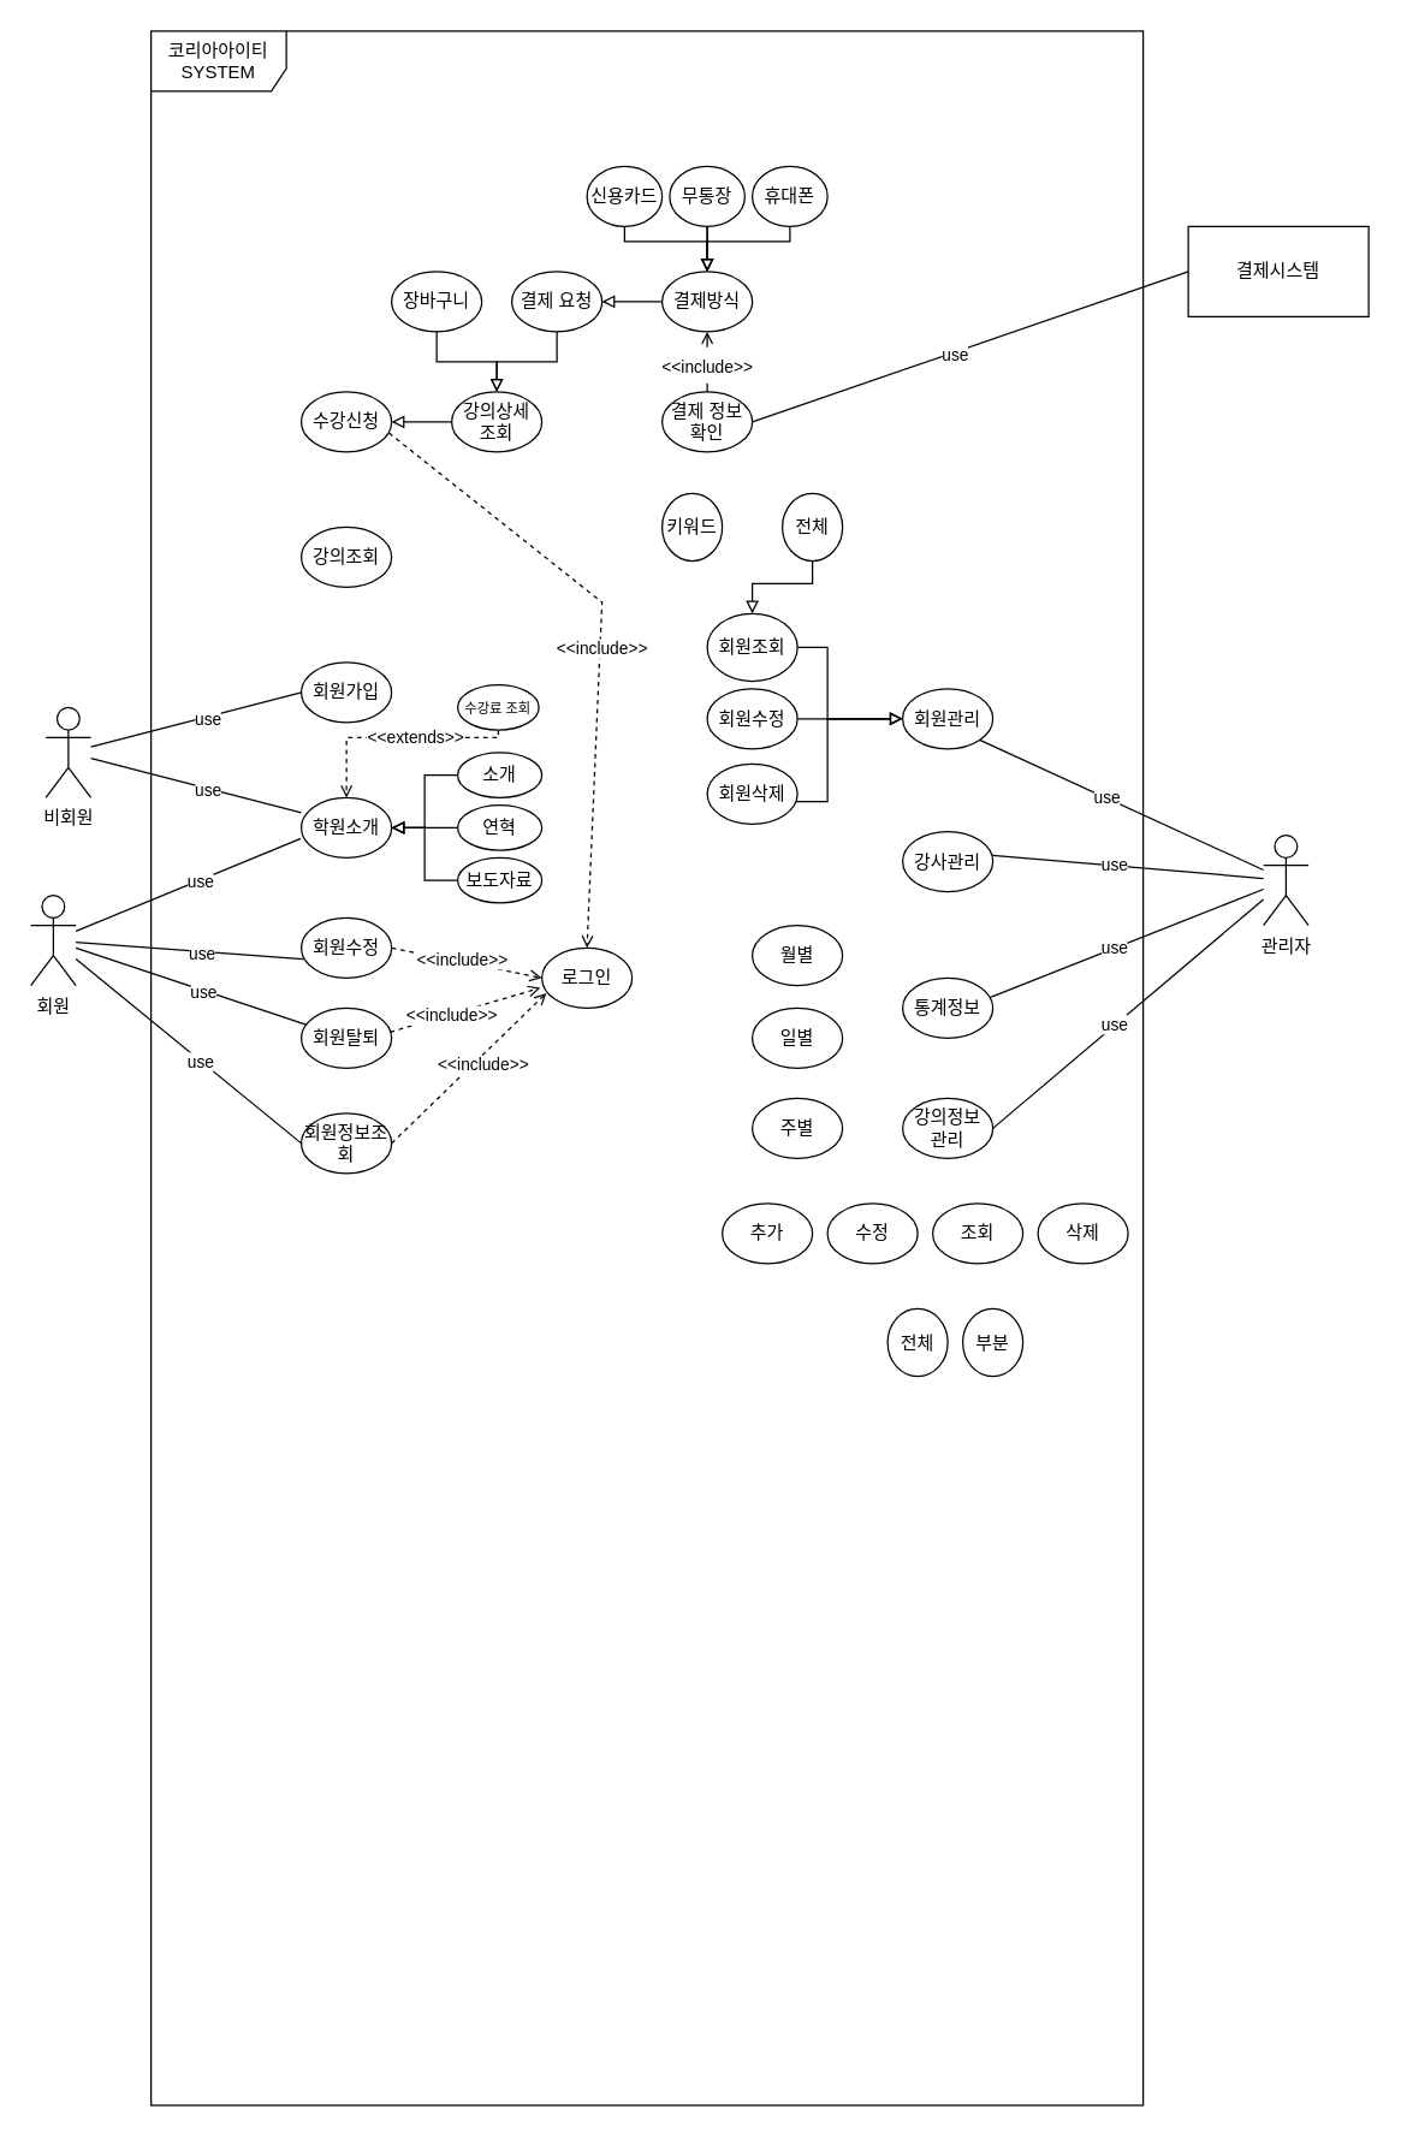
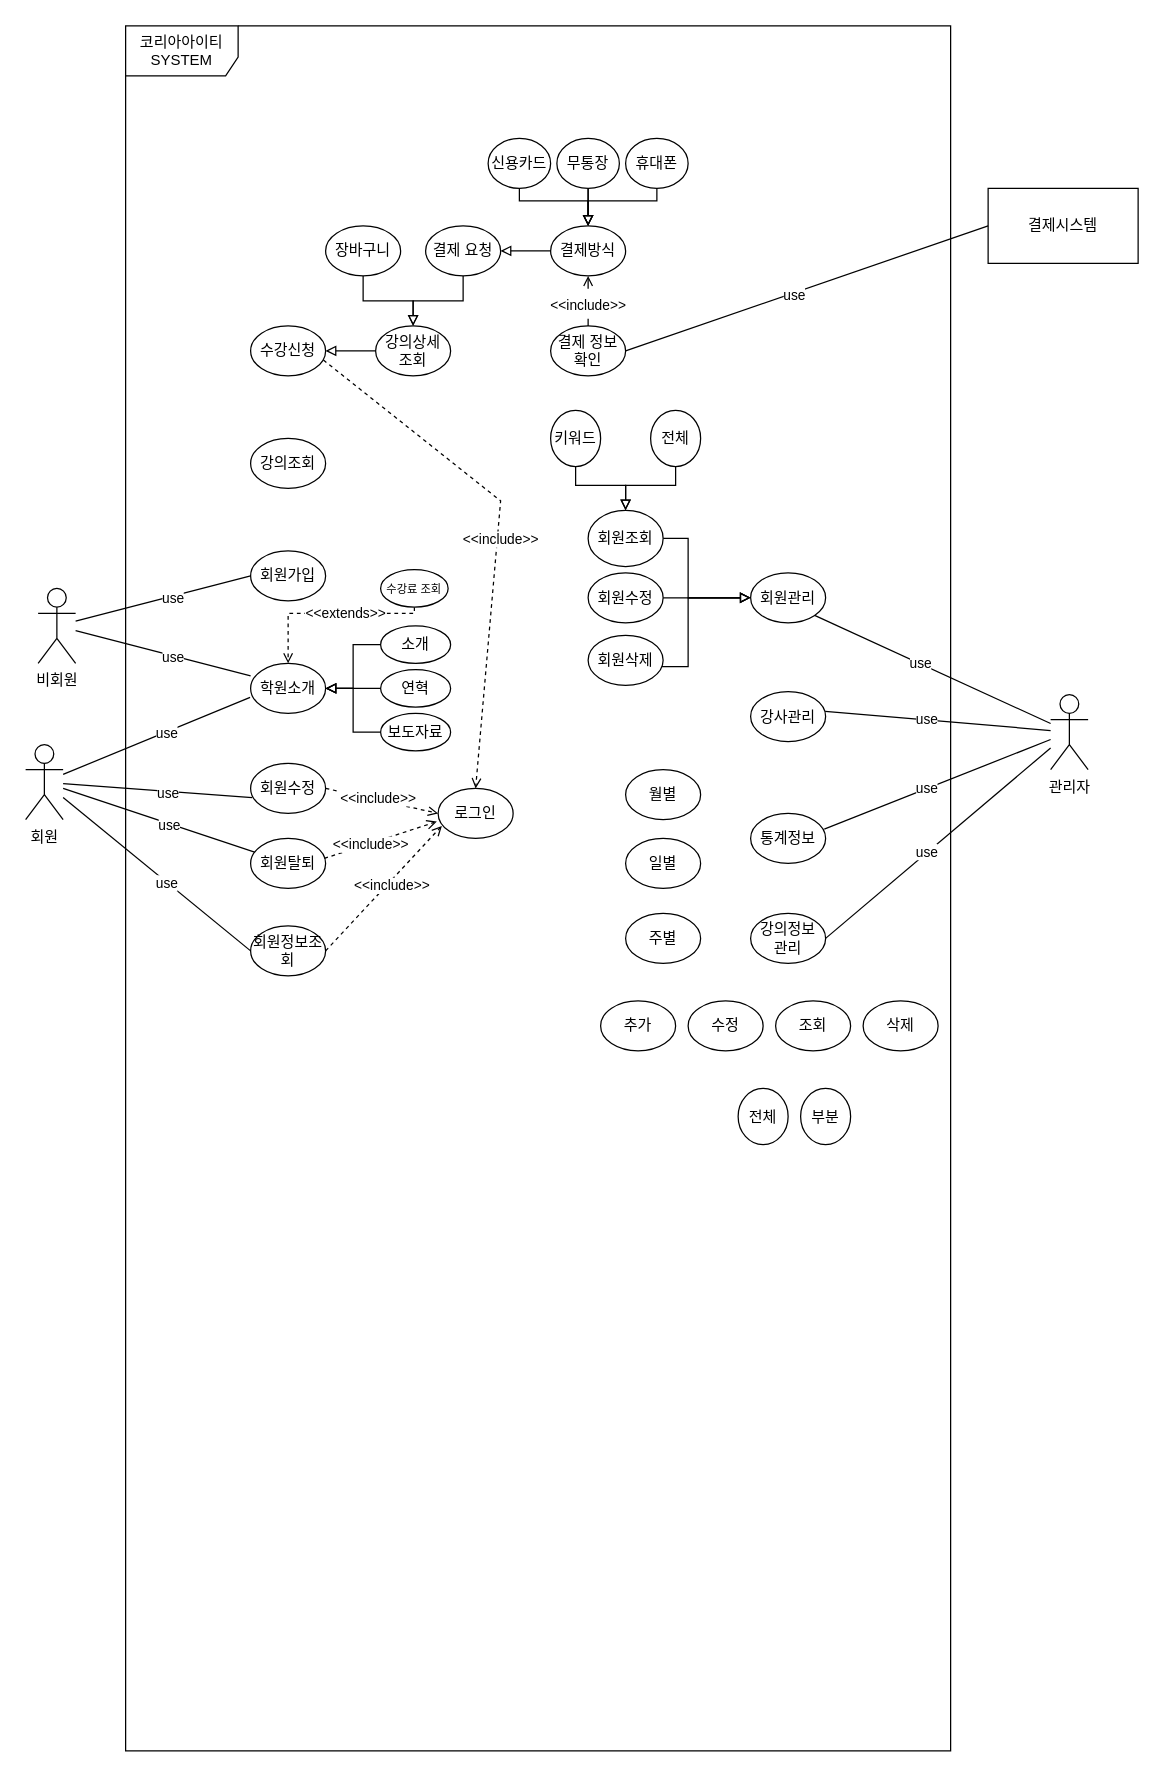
+ <mxCell id="51" value="" style="edgeStyle=orthogonalEdgeStyle;rounded=0;orthogonalLoop=1;jettySize=auto;html=1;endArrow=none;endFill=0;startArrow=block;startFill=0;" parent="1" source="52" target="56" edge="1"><mxGeometry relative="1" as="geometry" /></mxCell>
- <mxCell id="18" value="로그인" style="ellipse;whiteSpace=wrap;html=1;" parent="1" vertex="1"><mxGeometry x="360" y="630" width="60" height="40" as="geometry" /></mxCell>
+ <mxCell id="18" value="로그인" style="ellipse;whiteSpace=wrap;html=1;" parent="1" vertex="1"><mxGeometry x="350" y="630" width="60" height="40" as="geometry" /></mxCell>
